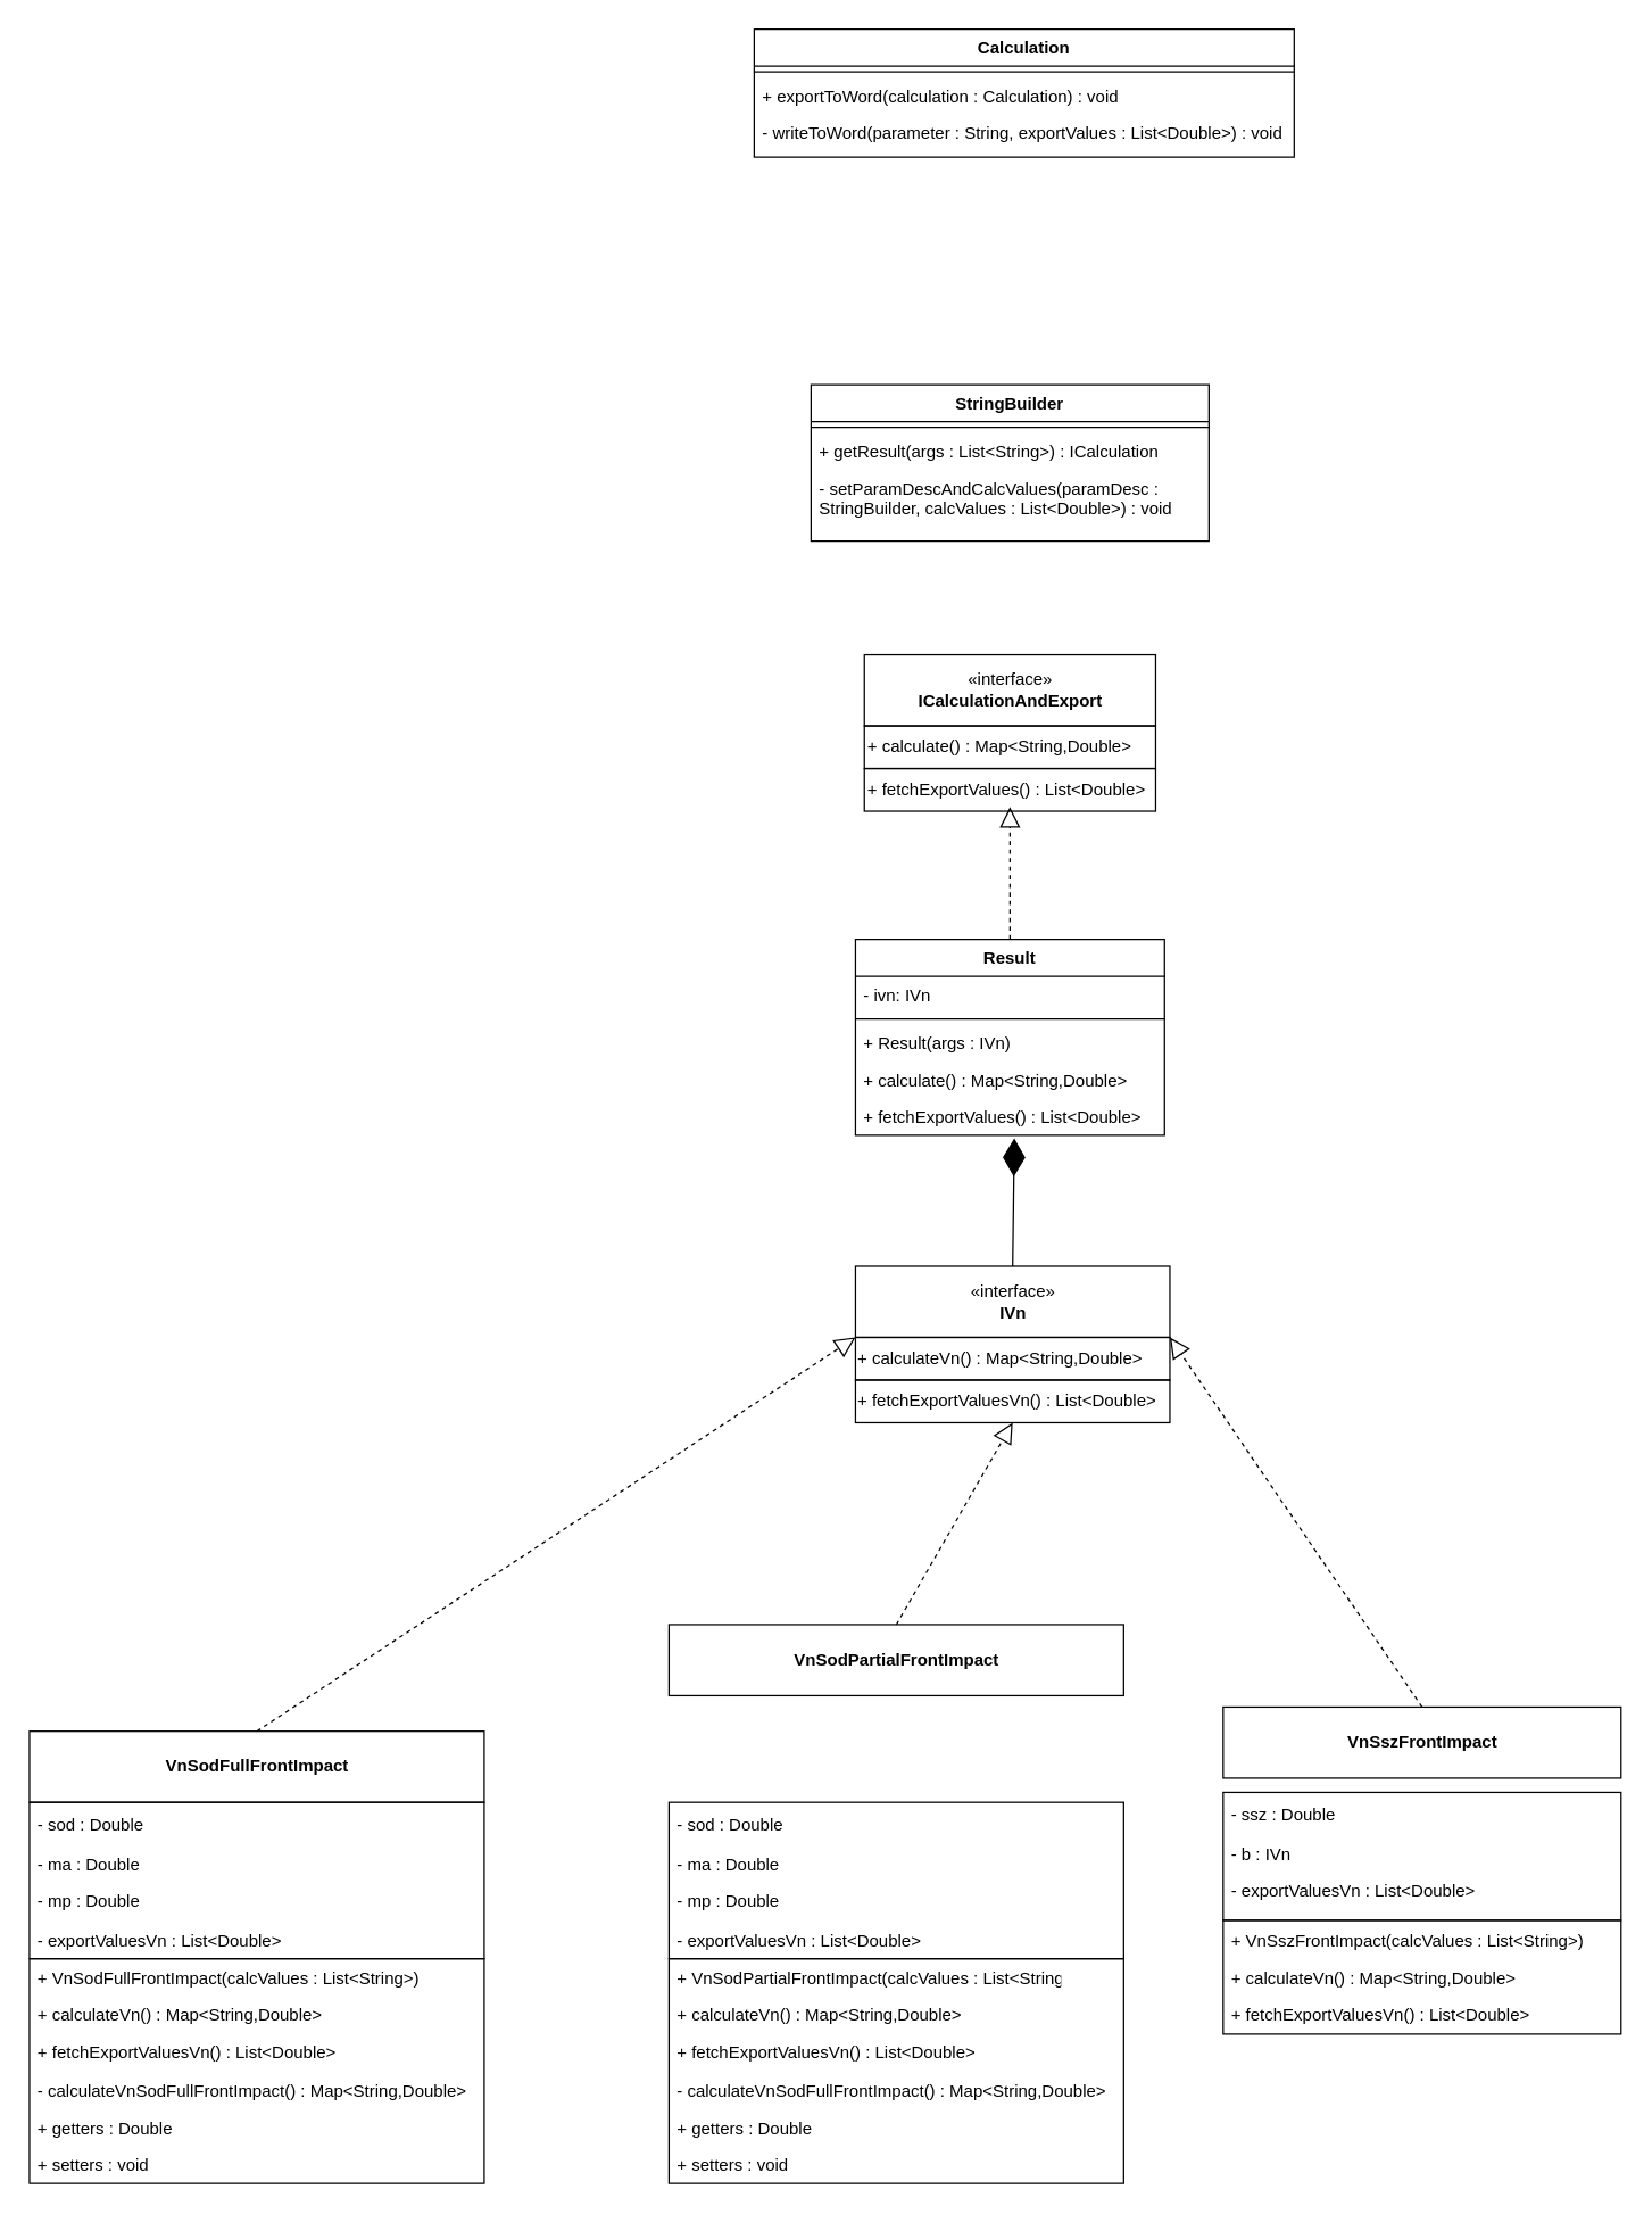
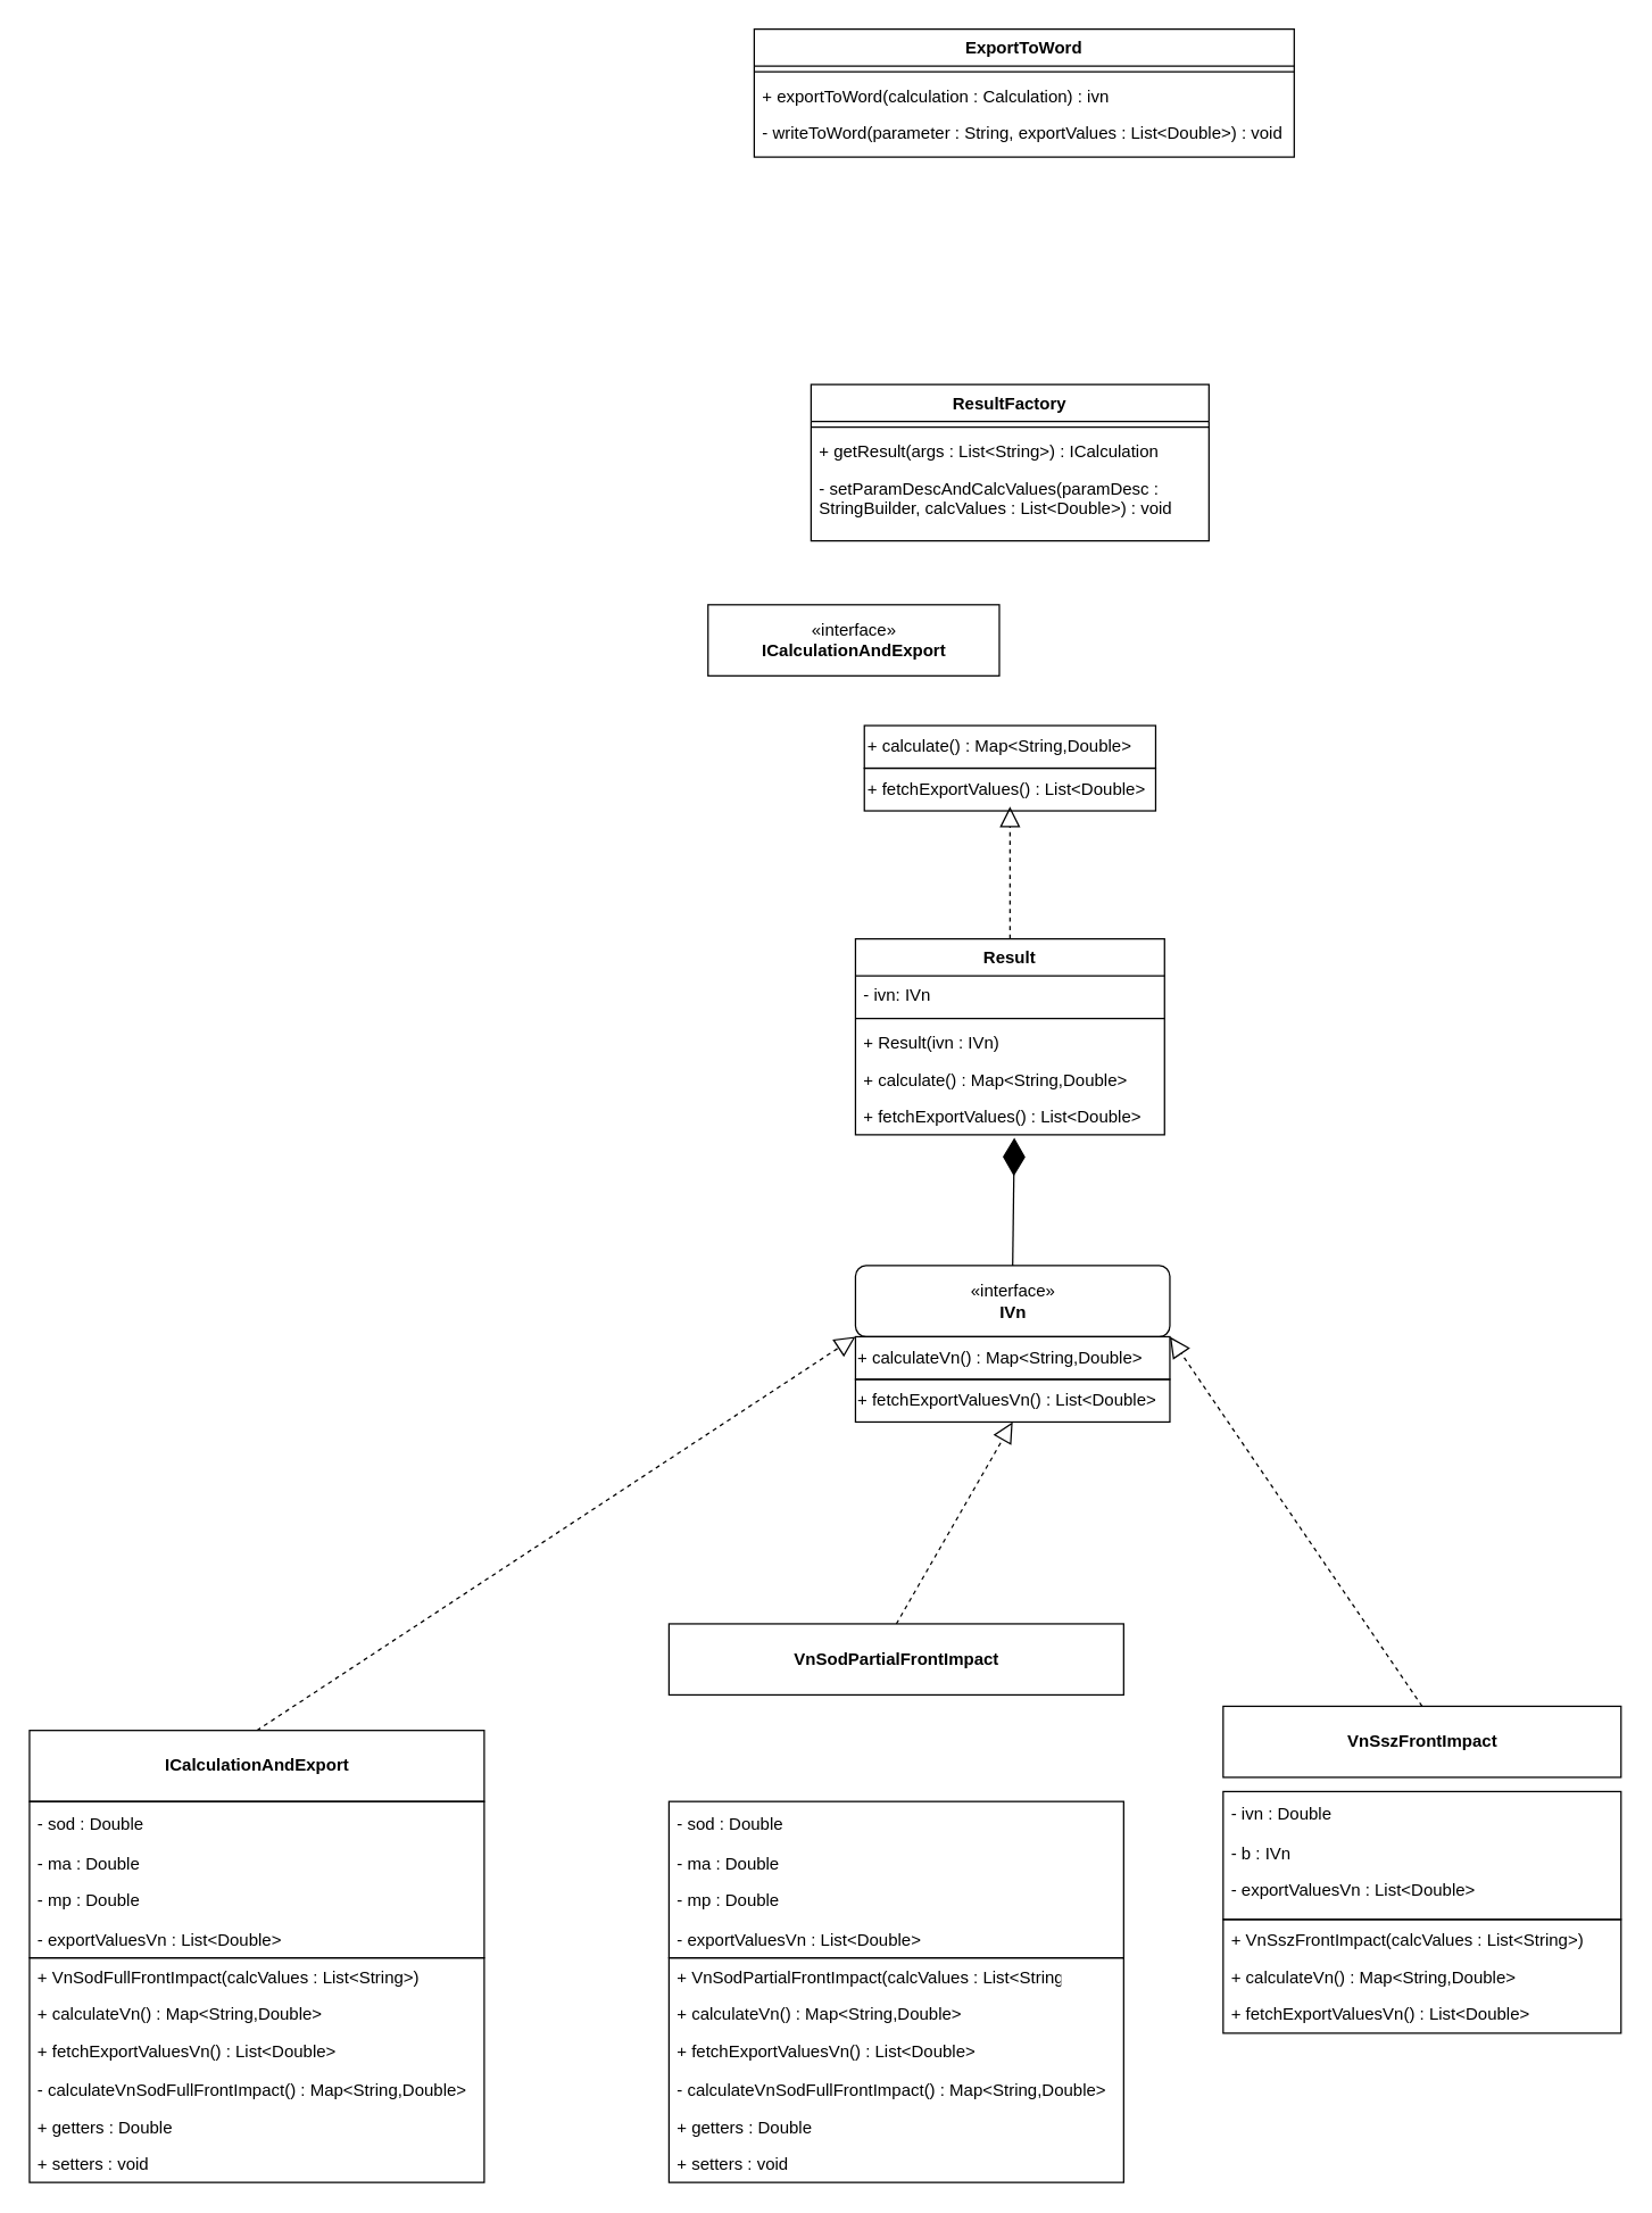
- <mxCell id="58" value="Calculation" style="swimlane;fontStyle=1;align=center;verticalAlign=top;childLayout=stackLayout;horizontal=1;startSize=26;horizontalStack=0;resizeParent=1;resizeParentMax=0;resizeLast=0;collapsible=1;marginBottom=0;strokeWidth=1;" vertex="1" parent="1"><mxGeometry x="530" y="20" width="380" height="90" as="geometry" /></mxCell>
+ <mxCell id="58" value="ExportToWord" style="swimlane;fontStyle=1;align=center;verticalAlign=top;childLayout=stackLayout;horizontal=1;startSize=26;horizontalStack=0;resizeParent=1;resizeParentMax=0;resizeLast=0;collapsible=1;marginBottom=0;strokeWidth=1;" vertex="1" parent="1"><mxGeometry x="530" y="20" width="380" height="90" as="geometry" /></mxCell>
- <mxCell id="60" value="+ exportToWord(calculation : Calculation) : void" style="text;strokeColor=none;fillColor=none;align=left;verticalAlign=top;spacingLeft=4;spacingRight=4;overflow=hidden;rotatable=0;points=[[0,0.5],[1,0.5]];portConstraint=eastwest;" vertex="1" parent="58"><mxGeometry y="34" width="380" height="26" as="geometry" /></mxCell>
+ <mxCell id="60" value="+ exportToWord(calculation : Calculation) : ivn" style="text;strokeColor=none;fillColor=none;align=left;verticalAlign=top;spacingLeft=4;spacingRight=4;overflow=hidden;rotatable=0;points=[[0,0.5],[1,0.5]];portConstraint=eastwest;" vertex="1" parent="58"><mxGeometry y="34" width="380" height="26" as="geometry" /></mxCell>
- <mxCell id="10" value="StringBuilder" style="swimlane;fontStyle=1;align=center;verticalAlign=top;childLayout=stackLayout;horizontal=1;startSize=26;horizontalStack=0;resizeParent=1;resizeParentMax=0;resizeLast=0;collapsible=1;marginBottom=0;strokeWidth=1;" parent="1" vertex="1"><mxGeometry x="570" y="270" width="280" height="110" as="geometry" /></mxCell>
+ <mxCell id="10" value="ResultFactory" style="swimlane;fontStyle=1;align=center;verticalAlign=top;childLayout=stackLayout;horizontal=1;startSize=26;horizontalStack=0;resizeParent=1;resizeParentMax=0;resizeLast=0;collapsible=1;marginBottom=0;strokeWidth=1;" parent="1" vertex="1"><mxGeometry x="570" y="270" width="280" height="110" as="geometry" /></mxCell>
- <mxCell id="14" value="«interface»&lt;br&gt;&lt;b&gt;ICalculationAndExport&lt;/b&gt;" style="html=1;strokeWidth=1;" parent="1" vertex="1"><mxGeometry x="607.5" y="460" width="205" height="50" as="geometry" /></mxCell>
+ <mxCell id="14" value="«interface»&lt;br&gt;&lt;b&gt;ICalculationAndExport&lt;/b&gt;" style="html=1;strokeWidth=1;" parent="1" vertex="1"><mxGeometry x="497.5" y="425" width="205" height="50" as="geometry" /></mxCell>
- <mxCell id="6" value="+ Result(args : IVn)&#10;" style="text;strokeColor=none;fillColor=none;align=left;verticalAlign=top;spacingLeft=4;spacingRight=4;overflow=hidden;rotatable=0;points=[[0,0.5],[1,0.5]];portConstraint=eastwest;" parent="3" vertex="1"><mxGeometry y="60" width="217.5" height="26" as="geometry" /></mxCell>
+ <mxCell id="6" value="+ Result(ivn : IVn)&#10;" style="text;strokeColor=none;fillColor=none;align=left;verticalAlign=top;spacingLeft=4;spacingRight=4;overflow=hidden;rotatable=0;points=[[0,0.5],[1,0.5]];portConstraint=eastwest;" parent="3" vertex="1"><mxGeometry y="60" width="217.5" height="26" as="geometry" /></mxCell>
- <mxCell id="16" value="«interface»&lt;br&gt;&lt;b&gt;IVn&lt;/b&gt;" style="html=1;strokeWidth=1;" parent="1" vertex="1"><mxGeometry x="601.25" y="890" width="221.25" height="50" as="geometry" /></mxCell>
+ <mxCell id="16" value="«interface»&lt;br&gt;&lt;b&gt;IVn&lt;/b&gt;" style="html=1;strokeWidth=1;rounded=1;" parent="1" vertex="1"><mxGeometry x="601.25" y="890" width="221.25" height="50" as="geometry" /></mxCell>
- <mxCell id="18" value="&lt;b&gt;VnSodFullFrontImpact&lt;/b&gt;" style="html=1;strokeWidth=1;" parent="1" vertex="1"><mxGeometry x="20" y="1217" width="320" height="50" as="geometry" /></mxCell>
+ <mxCell id="18" value="&lt;b&gt;ICalculationAndExport&lt;/b&gt;" style="html=1;strokeWidth=1;" parent="1" vertex="1"><mxGeometry x="20" y="1217" width="320" height="50" as="geometry" /></mxCell>
- <mxCell id="32" value="- ssz : Double" style="text;strokeColor=none;fillColor=none;align=left;verticalAlign=top;spacingLeft=4;spacingRight=4;overflow=hidden;rotatable=0;points=[[0,0.5],[1,0.5]];portConstraint=eastwest;" parent="1" vertex="1"><mxGeometry x="860" y="1262" width="160" height="26" as="geometry" /></mxCell>
+ <mxCell id="32" value="- ivn : Double" style="text;strokeColor=none;fillColor=none;align=left;verticalAlign=top;spacingLeft=4;spacingRight=4;overflow=hidden;rotatable=0;points=[[0,0.5],[1,0.5]];portConstraint=eastwest;" parent="1" vertex="1"><mxGeometry x="860" y="1262" width="160" height="26" as="geometry" /></mxCell>
